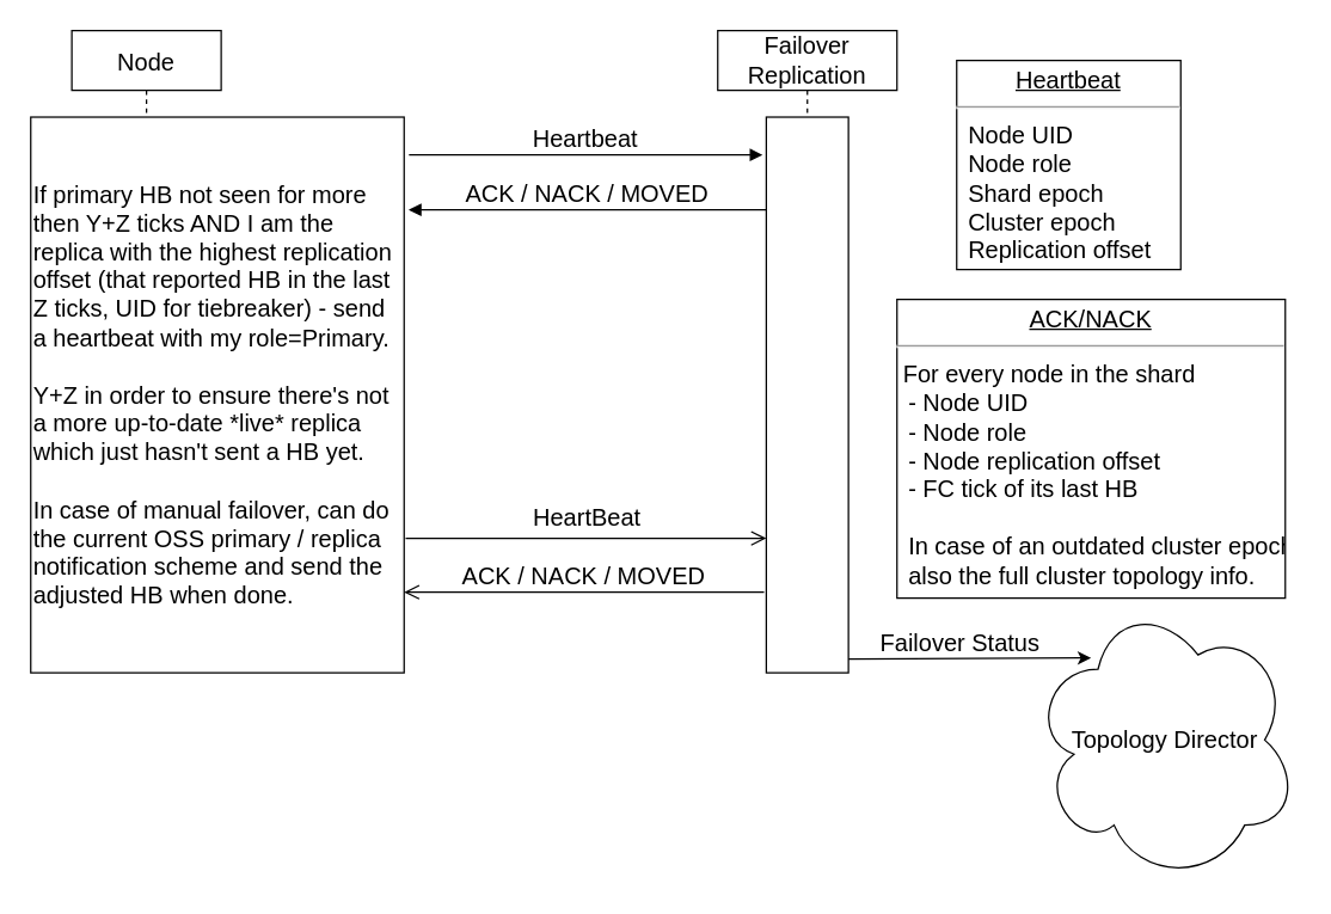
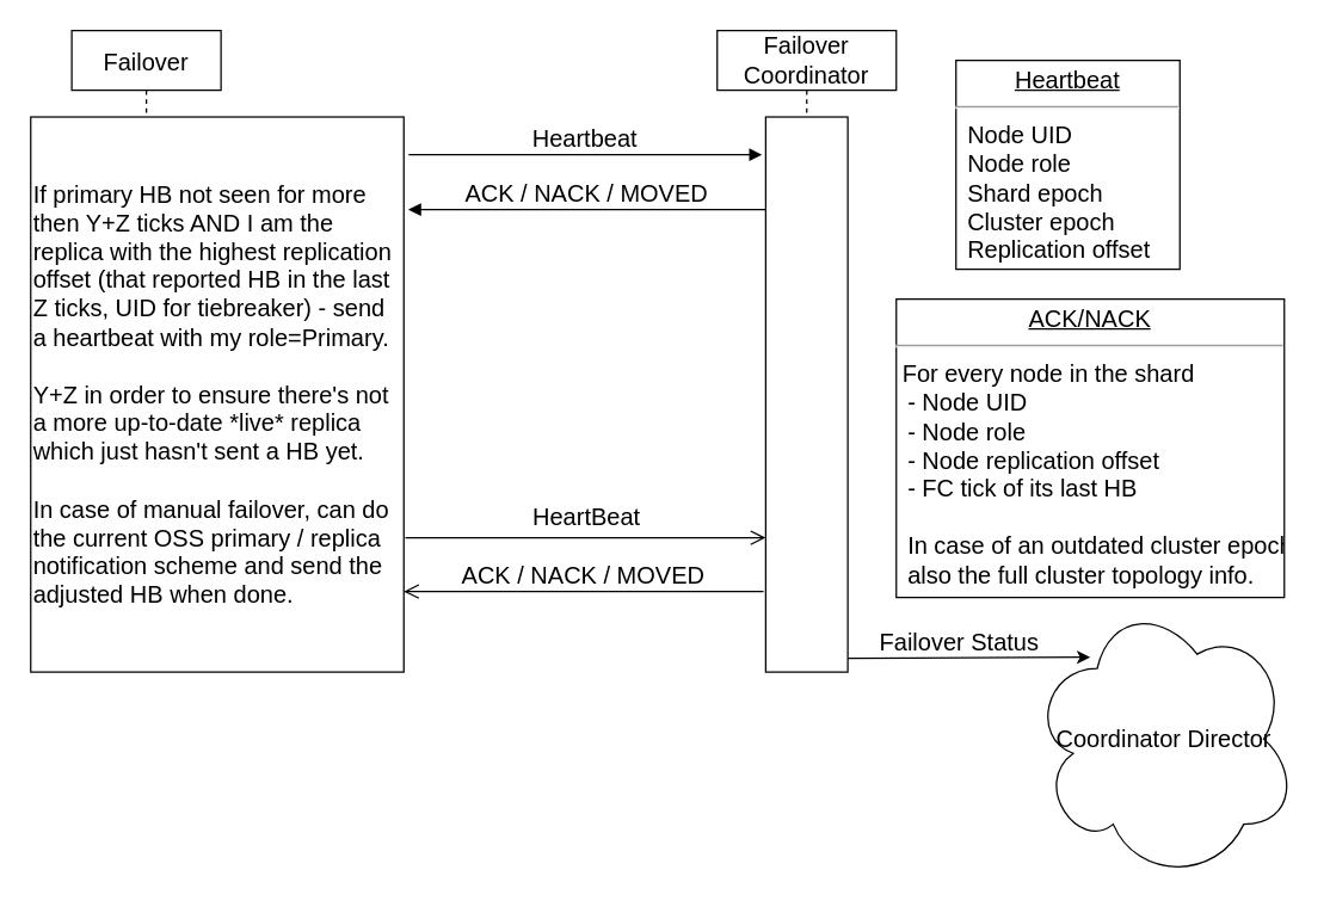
- <mxCell id="4" value="Failover Replication" style="shape=umlLifeline;perimeter=lifelinePerimeter;container=0;collapsible=0;recursiveResize=0;rounded=0;shadow=0;strokeWidth=1;fontSize=16;whiteSpace=wrap;" parent="1" vertex="1"><mxGeometry x="480" y="20" width="120" height="97.917" as="geometry" /></mxCell>
+ <mxCell id="4" value="Failover Coordinator" style="shape=umlLifeline;perimeter=lifelinePerimeter;container=0;collapsible=0;recursiveResize=0;rounded=0;shadow=0;strokeWidth=1;fontSize=16;whiteSpace=wrap;" parent="1" vertex="1"><mxGeometry x="480" y="20" width="120" height="97.917" as="geometry" /></mxCell>
- <mxCell id="3" value="Node" style="shape=umlLifeline;perimeter=lifelinePerimeter;container=0;collapsible=0;recursiveResize=0;rounded=0;shadow=0;strokeWidth=1;fontSize=16;" parent="1" vertex="1"><mxGeometry x="47.5" y="20" width="100" height="97.917" as="geometry" /></mxCell>
+ <mxCell id="3" value="Failover" style="shape=umlLifeline;perimeter=lifelinePerimeter;container=0;collapsible=0;recursiveResize=0;rounded=0;shadow=0;strokeWidth=1;fontSize=16;" parent="1" vertex="1"><mxGeometry x="47.5" y="20" width="100" height="97.917" as="geometry" /></mxCell>
- <mxCell id="13" value="&lt;div align=&quot;center&quot;&gt;Topology Director&lt;/div&gt;" style="ellipse;shape=cloud;whiteSpace=wrap;html=1;fontSize=16;align=center;" parent="1" vertex="1"><mxGeometry x="690" y="400" width="178.52" height="190" as="geometry" /></mxCell>
+ <mxCell id="13" value="&lt;div align=&quot;center&quot;&gt;Coordinator Director&lt;/div&gt;" style="ellipse;shape=cloud;whiteSpace=wrap;html=1;fontSize=16;align=center;" parent="1" vertex="1"><mxGeometry x="690" y="400" width="178.52" height="190" as="geometry" /></mxCell>
